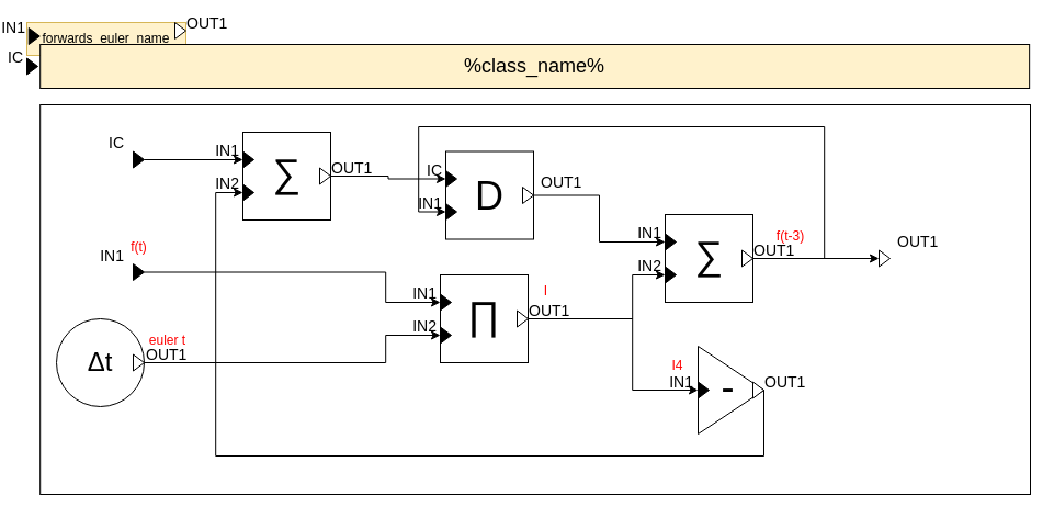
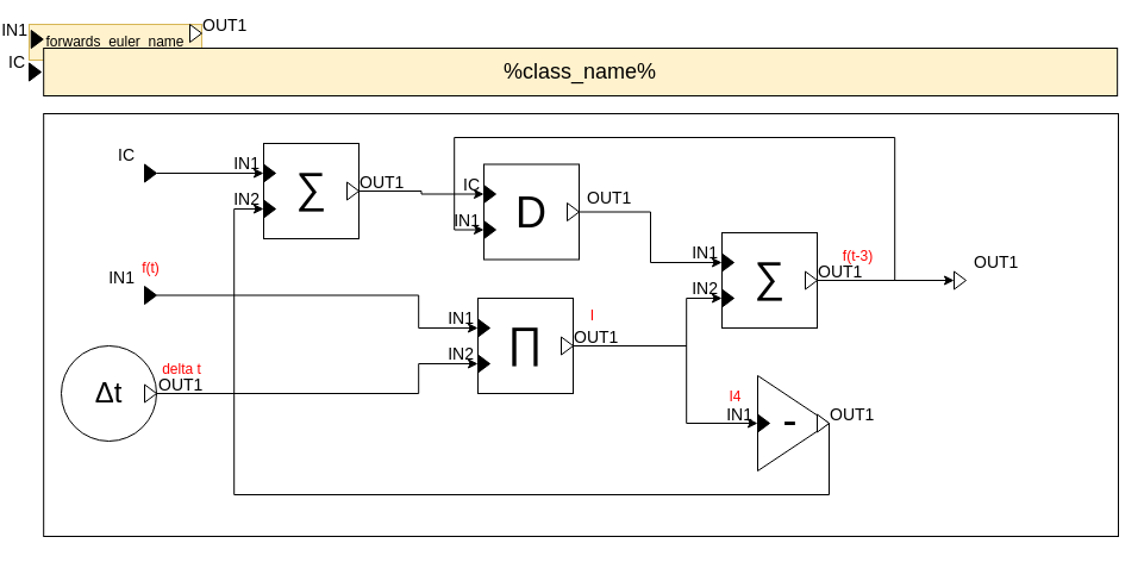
- <mxCell id="26" value="euler t" style="text;html=1;align=center;verticalAlign=middle;whiteSpace=wrap;rounded=0;fontColor=#FF0000;" vertex="1" parent="4"><mxGeometry x="84.81" y="200" width="62.684" height="30" as="geometry" /></mxCell>
+ <mxCell id="26" value="delta t" style="text;html=1;align=center;verticalAlign=middle;whiteSpace=wrap;rounded=0;fontColor=#FF0000;" vertex="1" parent="4"><mxGeometry x="84.81" y="200" width="62.684" height="30" as="geometry" /></mxCell>
